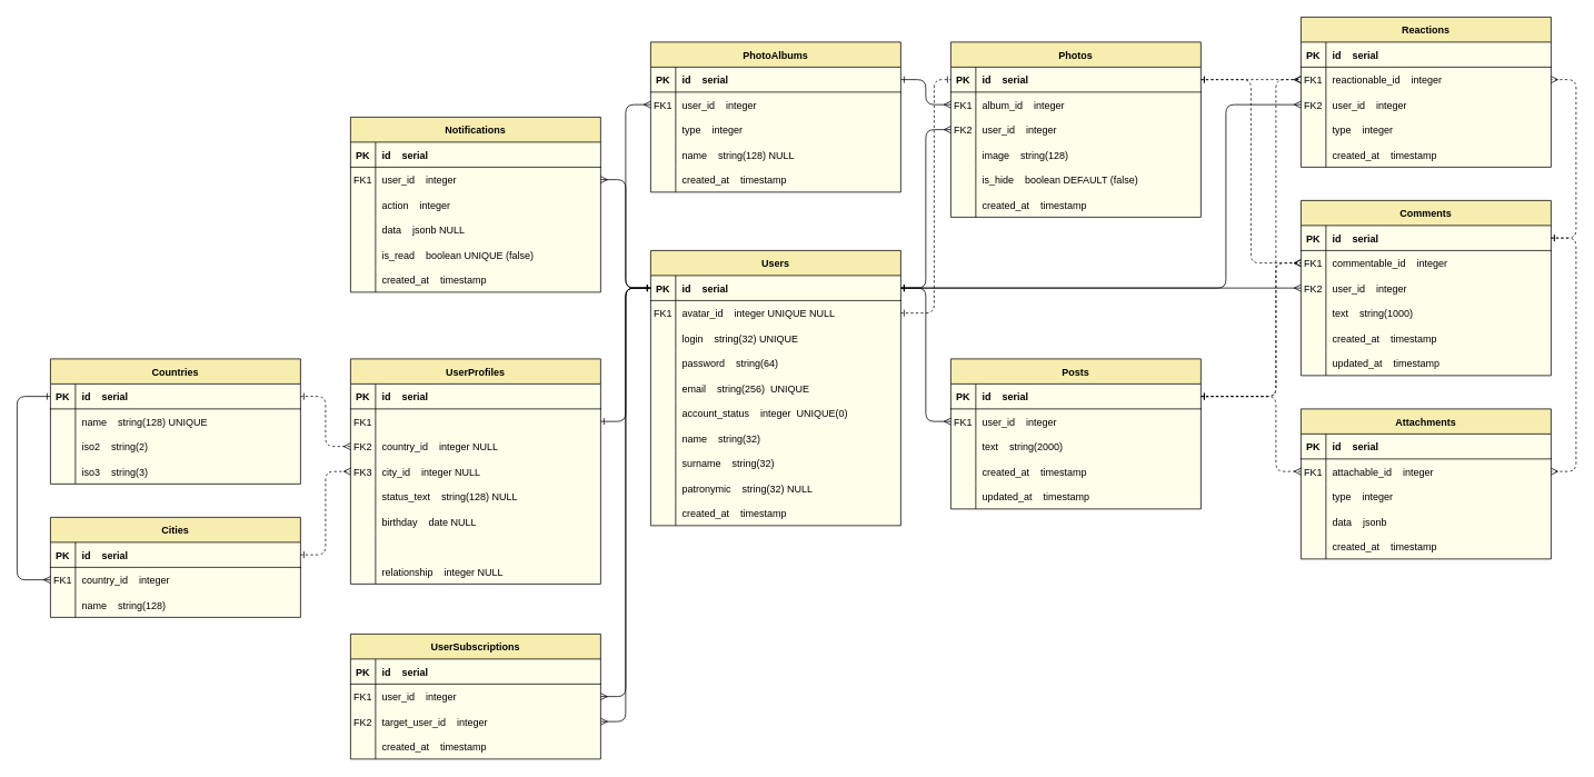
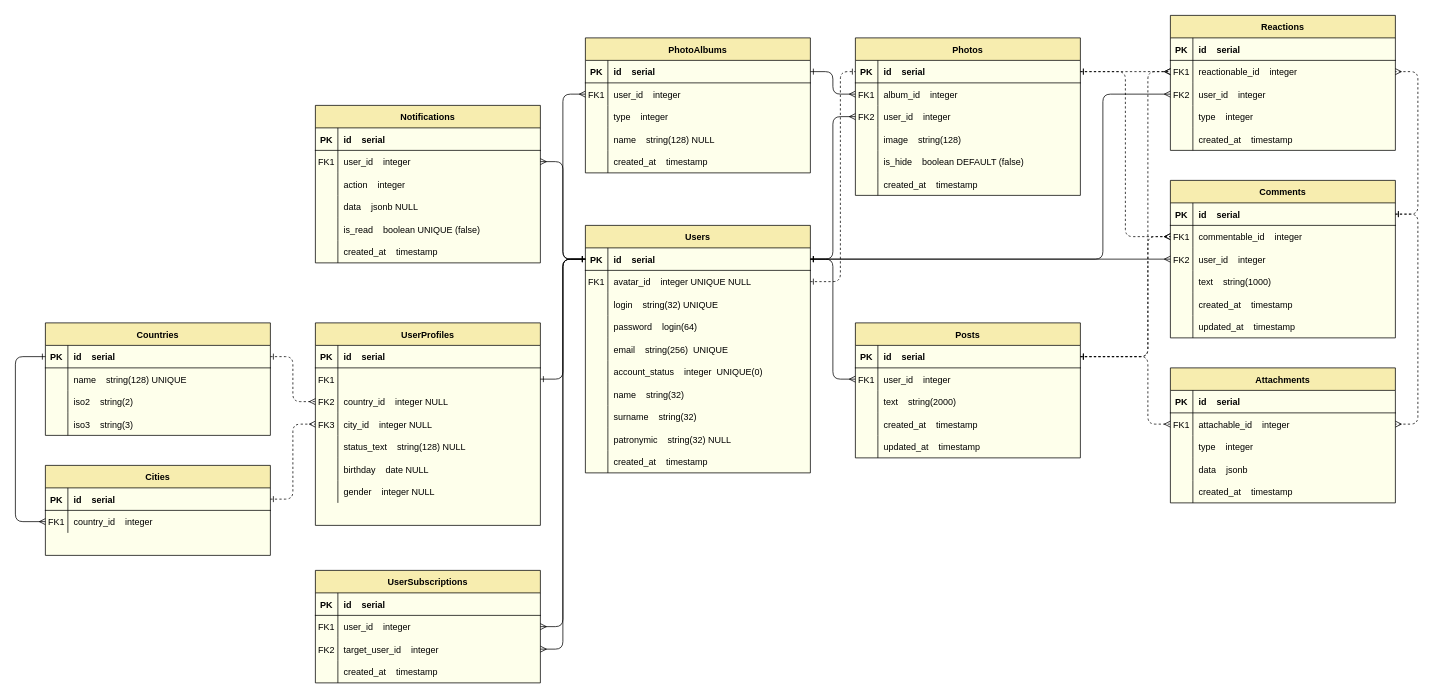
- <mxCell id="14" value="password    string(64)" style="shape=partialRectangle;overflow=hidden;connectable=0;fillColor=none;top=0;left=0;bottom=0;right=0;align=left;spacingLeft=6;" parent="12" vertex="1"><mxGeometry x="30" width="270" height="30" as="geometry"><mxRectangle width="270" height="30" as="alternateBounds" /></mxGeometry></mxCell>
+ <mxCell id="14" value="password    login(64)" style="shape=partialRectangle;overflow=hidden;connectable=0;fillColor=none;top=0;left=0;bottom=0;right=0;align=left;spacingLeft=6;" parent="12" vertex="1"><mxGeometry x="30" width="270" height="30" as="geometry"><mxRectangle width="270" height="30" as="alternateBounds" /></mxGeometry></mxCell>
+ <mxCell id="143" value="gender    integer NULL" style="shape=partialRectangle;overflow=hidden;connectable=0;fillColor=none;top=0;left=0;bottom=0;right=0;align=left;spacingLeft=6;" parent="141" vertex="1"><mxGeometry x="30" width="270" height="30" as="geometry"><mxRectangle width="270" height="30" as="alternateBounds" /></mxGeometry></mxCell>
- <mxCell id="146" value="relationship    integer NULL" style="shape=partialRectangle;overflow=hidden;connectable=0;fillColor=none;top=0;left=0;bottom=0;right=0;align=left;spacingLeft=6;" parent="144" vertex="1"><mxGeometry x="30" width="270" height="30" as="geometry"><mxRectangle width="270" height="30" as="alternateBounds" /></mxGeometry></mxCell>
- <mxCell id="231" value="name    string(128)" style="shape=partialRectangle;overflow=hidden;connectable=0;fillColor=none;top=0;left=0;bottom=0;right=0;align=left;spacingLeft=6;" vertex="1" parent="229"><mxGeometry x="30" width="270" height="30" as="geometry"><mxRectangle width="270" height="30" as="alternateBounds" /></mxGeometry></mxCell>
